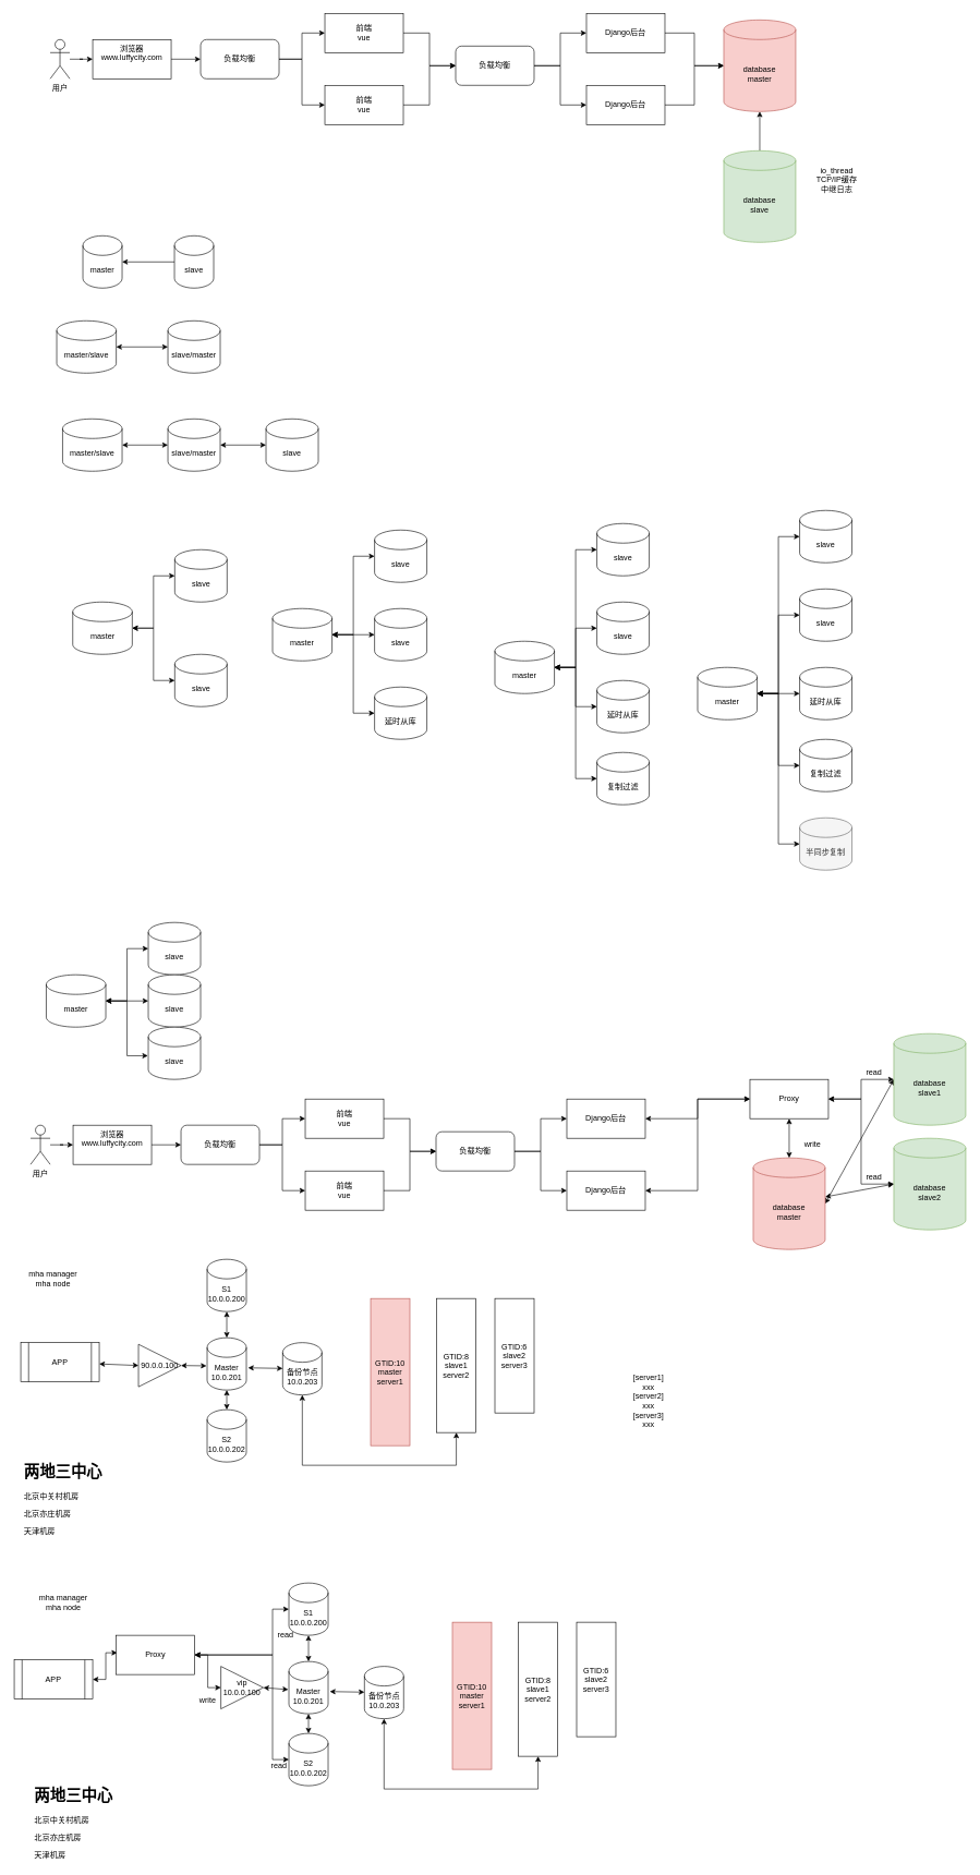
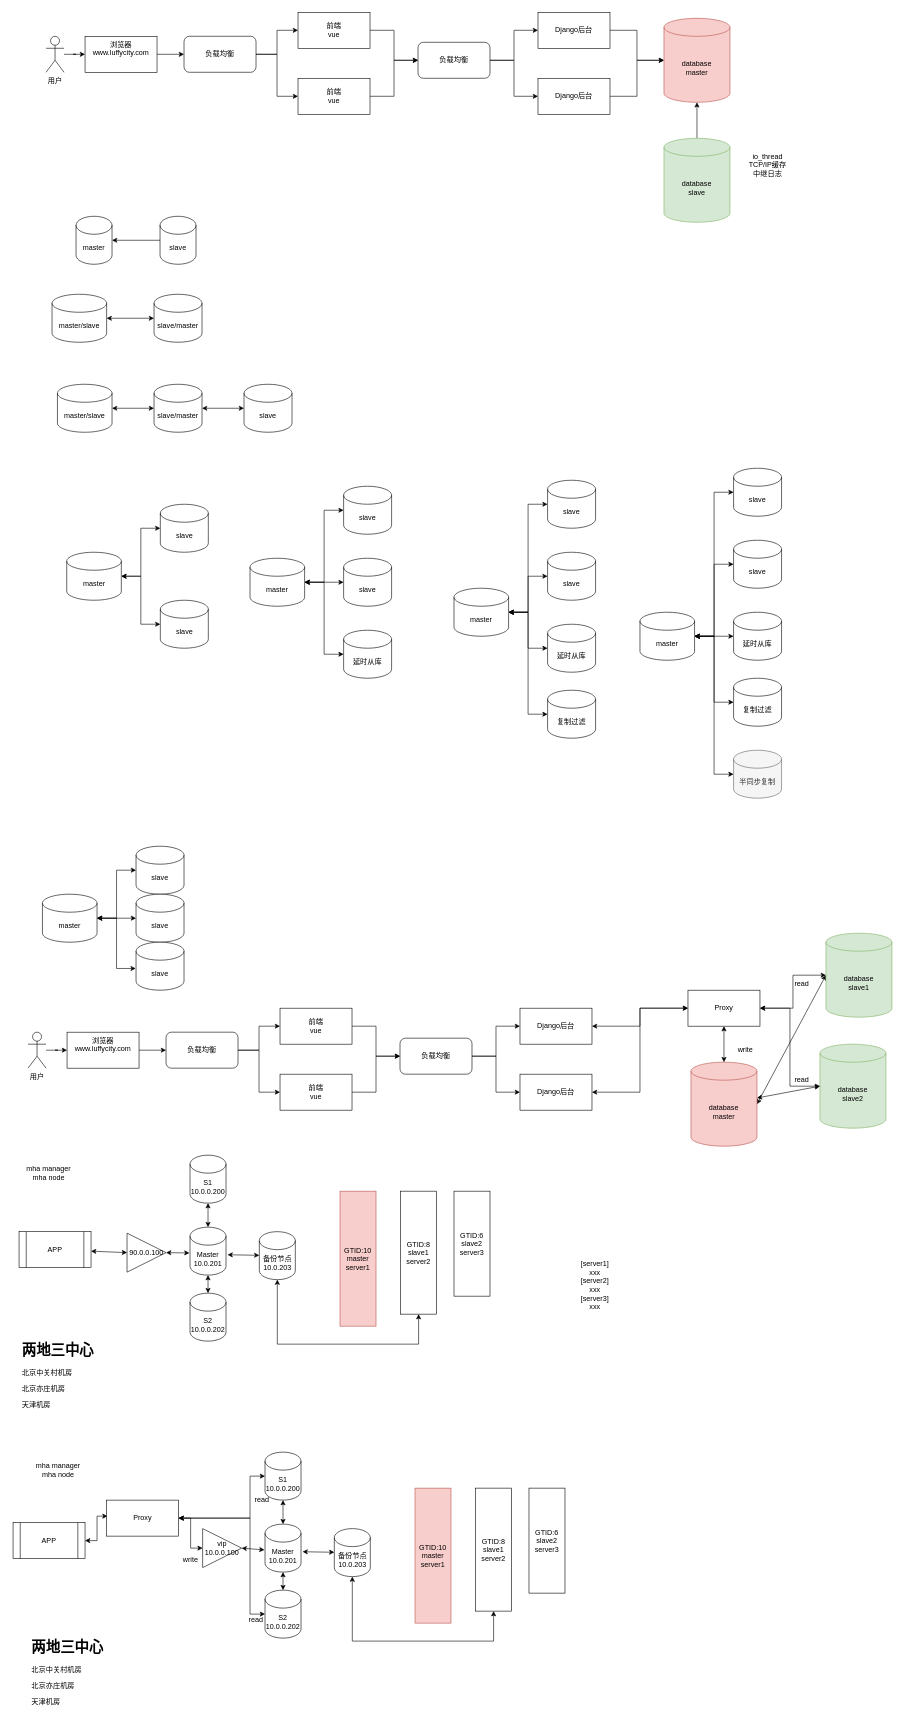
- <mxCell id="100" value="database&lt;br&gt;slave1" style="shape=cylinder3;whiteSpace=wrap;html=1;boundedLbl=1;backgroundOutline=1;size=15;fillColor=#d5e8d4;strokeColor=#82b366;" vertex="1" parent="1"><mxGeometry x="1366" y="1580" width="110" height="140" as="geometry" /></mxCell>
+ <mxCell id="100" value="database&lt;br&gt;slave1" style="shape=cylinder3;whiteSpace=wrap;html=1;boundedLbl=1;backgroundOutline=1;size=15;fillColor=#d5e8d4;strokeColor=#82b366;" vertex="1" parent="1"><mxGeometry x="1376" y="1555" width="110" height="140" as="geometry" /></mxCell>
